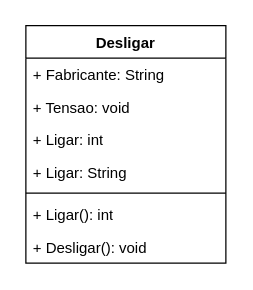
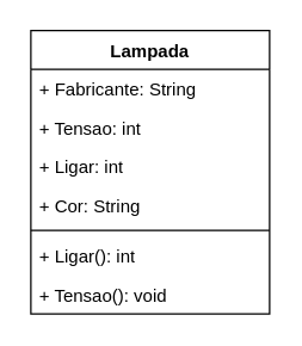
- <mxCell id="2" value="Desligar" style="swimlane;fontStyle=1;align=center;verticalAlign=top;childLayout=stackLayout;horizontal=1;startSize=26;horizontalStack=0;resizeParent=1;resizeParentMax=0;resizeLast=0;collapsible=1;marginBottom=0;whiteSpace=wrap;html=1;" vertex="1" parent="1"><mxGeometry x="20" y="20" width="160" height="190" as="geometry" /></mxCell>
+ <mxCell id="2" value="Lampada" style="swimlane;fontStyle=1;align=center;verticalAlign=top;childLayout=stackLayout;horizontal=1;startSize=26;horizontalStack=0;resizeParent=1;resizeParentMax=0;resizeLast=0;collapsible=1;marginBottom=0;whiteSpace=wrap;html=1;" vertex="1" parent="1"><mxGeometry x="20" y="20" width="160" height="190" as="geometry" /></mxCell>
- <mxCell id="4" value="+ Tensao: void" style="text;strokeColor=none;fillColor=none;align=left;verticalAlign=top;spacingLeft=4;spacingRight=4;overflow=hidden;rotatable=0;points=[[0,0.5],[1,0.5]];portConstraint=eastwest;whiteSpace=wrap;html=1;" vertex="1" parent="2"><mxGeometry y="52" width="160" height="26" as="geometry" /></mxCell>
+ <mxCell id="4" value="+ Tensao: int" style="text;strokeColor=none;fillColor=none;align=left;verticalAlign=top;spacingLeft=4;spacingRight=4;overflow=hidden;rotatable=0;points=[[0,0.5],[1,0.5]];portConstraint=eastwest;whiteSpace=wrap;html=1;" vertex="1" parent="2"><mxGeometry y="52" width="160" height="26" as="geometry" /></mxCell>
- <mxCell id="6" value="+ Ligar: String" style="text;strokeColor=none;fillColor=none;align=left;verticalAlign=top;spacingLeft=4;spacingRight=4;overflow=hidden;rotatable=0;points=[[0,0.5],[1,0.5]];portConstraint=eastwest;whiteSpace=wrap;html=1;" vertex="1" parent="2"><mxGeometry y="104" width="160" height="26" as="geometry" /></mxCell>
+ <mxCell id="6" value="+ Cor: String" style="text;strokeColor=none;fillColor=none;align=left;verticalAlign=top;spacingLeft=4;spacingRight=4;overflow=hidden;rotatable=0;points=[[0,0.5],[1,0.5]];portConstraint=eastwest;whiteSpace=wrap;html=1;" vertex="1" parent="2"><mxGeometry y="104" width="160" height="26" as="geometry" /></mxCell>
- <mxCell id="9" value="+ Desligar(): void" style="text;strokeColor=none;fillColor=none;align=left;verticalAlign=top;spacingLeft=4;spacingRight=4;overflow=hidden;rotatable=0;points=[[0,0.5],[1,0.5]];portConstraint=eastwest;whiteSpace=wrap;html=1;" vertex="1" parent="2"><mxGeometry y="164" width="160" height="26" as="geometry" /></mxCell>
+ <mxCell id="9" value="+ Tensao(): void" style="text;strokeColor=none;fillColor=none;align=left;verticalAlign=top;spacingLeft=4;spacingRight=4;overflow=hidden;rotatable=0;points=[[0,0.5],[1,0.5]];portConstraint=eastwest;whiteSpace=wrap;html=1;" vertex="1" parent="2"><mxGeometry y="164" width="160" height="26" as="geometry" /></mxCell>
